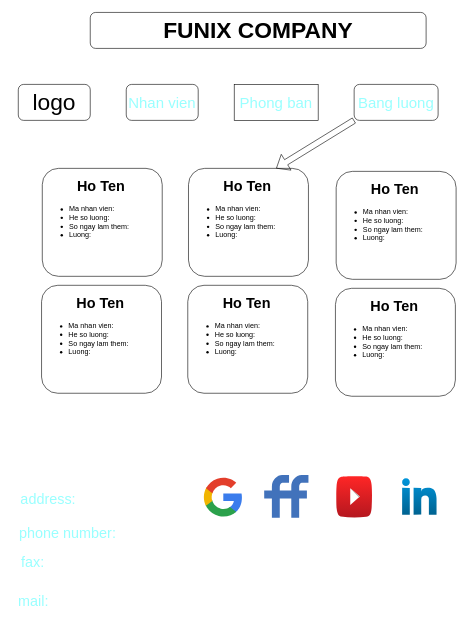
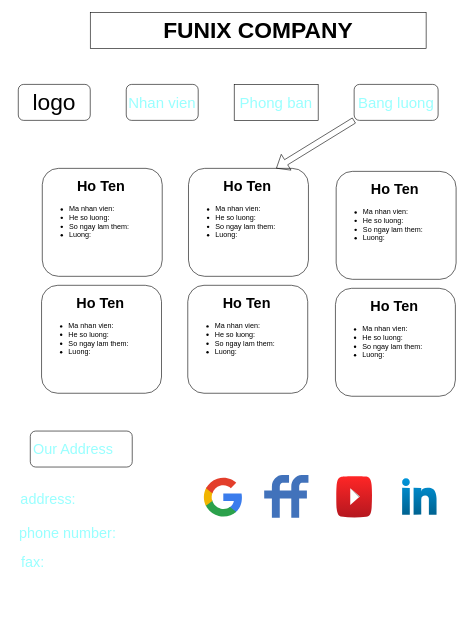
- <mxCell id="2" value="&lt;b&gt;&lt;font style=&quot;font-size: 38px&quot;&gt;FUNIX COMPANY&lt;/font&gt;&lt;/b&gt;" style="whiteSpace=wrap;html=1;rounded=1;" parent="1" vertex="1"><mxGeometry x="150" y="20" width="560" height="60" as="geometry" /></mxCell>
+ <mxCell id="2" value="&lt;b&gt;&lt;font style=&quot;font-size: 38px&quot;&gt;FUNIX COMPANY&lt;/font&gt;&lt;/b&gt;" style="rounded=0;whiteSpace=wrap;html=1;" parent="1" vertex="1"><mxGeometry x="150" y="20" width="560" height="60" as="geometry" /></mxCell>
+ <mxCell id="11" value="Our Address&lt;span style=&quot;white-space: pre&quot;&gt;&#09;&lt;/span&gt;" style="rounded=1;whiteSpace=wrap;html=1;fontSize=24;fontColor=#99FFFF;" parent="1" vertex="1"><mxGeometry x="50" y="718" width="170" height="60" as="geometry" /></mxCell>
- <mxCell id="15" value="mail:" style="text;html=1;align=center;verticalAlign=middle;resizable=0;points=[];autosize=1;strokeColor=none;fillColor=none;fontSize=24;fontColor=#99FFFF;" parent="1" vertex="1"><mxGeometry x="20" y="988" width="70" height="30" as="geometry" /></mxCell>
